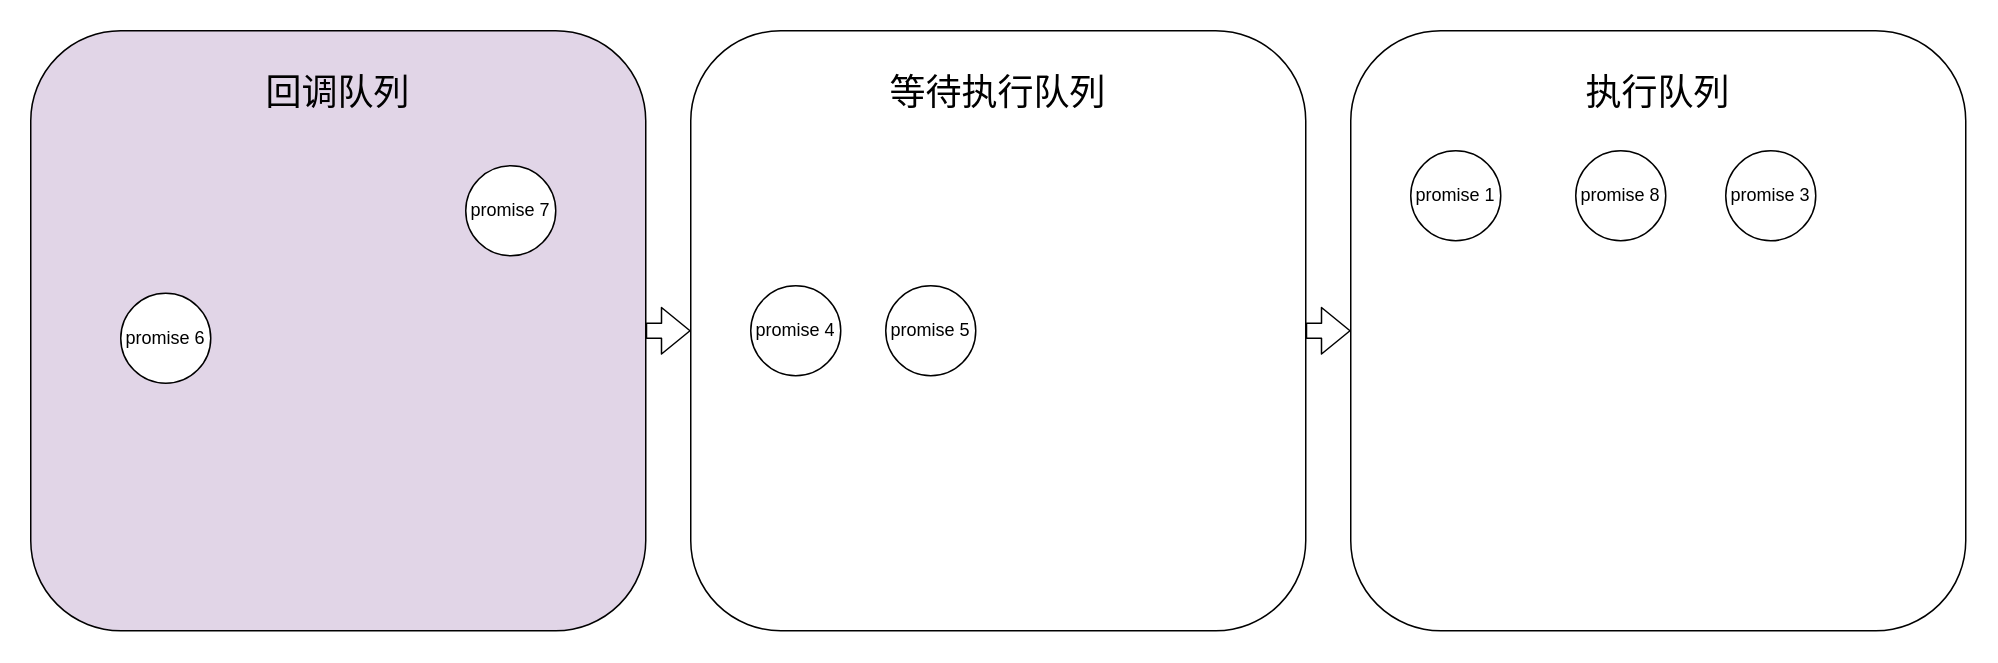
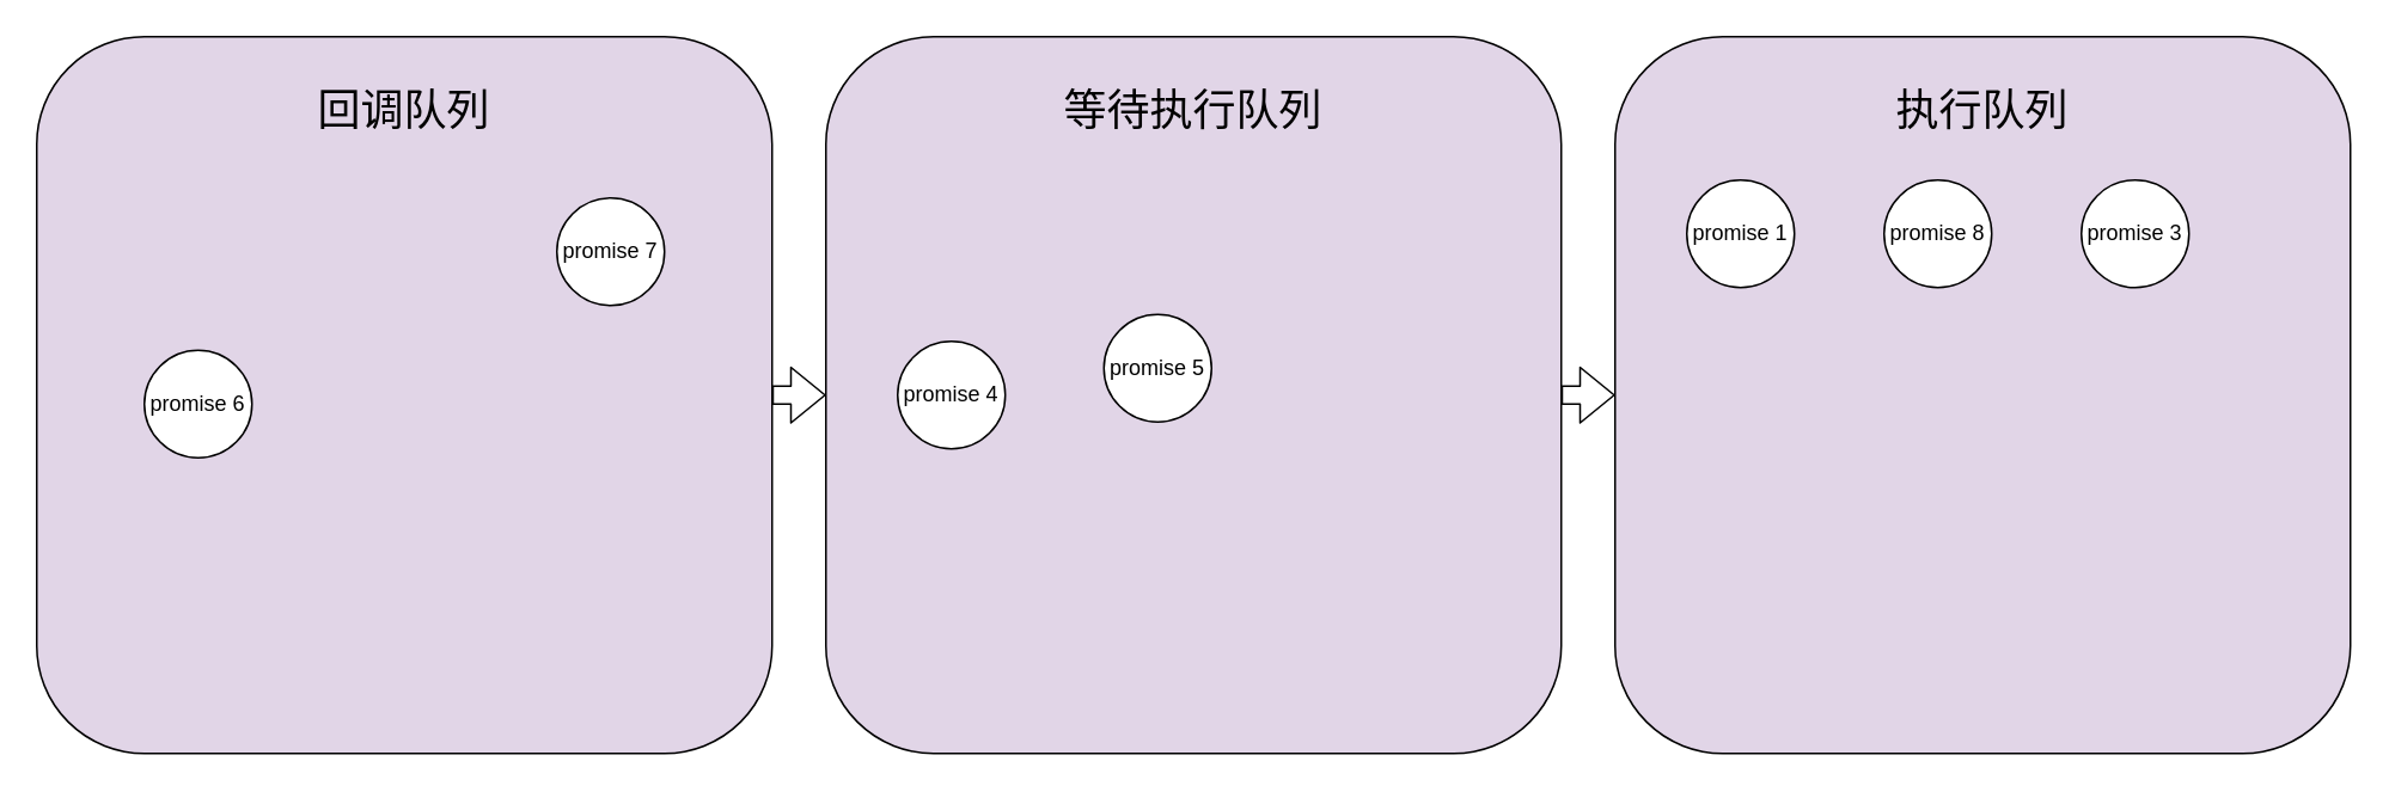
- <mxCell id="8" value="&lt;span&gt;promise 3&lt;/span&gt;" style="ellipse;whiteSpace=wrap;html=1;aspect=fixed;" vertex="1" parent="1"><mxGeometry x="1150" y="100" width="60" height="60" as="geometry" /></mxCell>
+ <mxCell id="8" value="&lt;span&gt;promise 3&lt;/span&gt;" style="ellipse;whiteSpace=wrap;html=1;aspect=fixed;" vertex="1" parent="1"><mxGeometry x="1160" y="100" width="60" height="60" as="geometry" /></mxCell>
- <mxCell id="11" value="&lt;span&gt;promise 5&lt;/span&gt;" style="ellipse;whiteSpace=wrap;html=1;aspect=fixed;" vertex="1" parent="1"><mxGeometry x="590" y="190" width="60" height="60" as="geometry" /></mxCell>
+ <mxCell id="11" value="&lt;span&gt;promise 5&lt;/span&gt;" style="ellipse;whiteSpace=wrap;html=1;aspect=fixed;" vertex="1" parent="1"><mxGeometry x="615" y="175" width="60" height="60" as="geometry" /></mxCell>
- <mxCell id="4" value="&lt;font style=&quot;font-size: 24px&quot;&gt;等待执行队列&lt;br&gt;&lt;br&gt;&lt;br&gt;&lt;br&gt;&lt;br&gt;&lt;br&gt;&lt;br&gt;&lt;br&gt;&lt;br&gt;&lt;br&gt;&lt;br&gt;&lt;br&gt;&lt;/font&gt;" style="rounded=1;whiteSpace=wrap;html=1;" vertex="1" parent="1"><mxGeometry x="460" width="410" height="400" as="geometry" y="20" /></mxCell>
+ <mxCell id="4" value="&lt;font style=&quot;font-size: 24px&quot;&gt;等待执行队列&lt;br&gt;&lt;br&gt;&lt;br&gt;&lt;br&gt;&lt;br&gt;&lt;br&gt;&lt;br&gt;&lt;br&gt;&lt;br&gt;&lt;br&gt;&lt;br&gt;&lt;br&gt;&lt;/font&gt;" style="rounded=1;whiteSpace=wrap;html=1;fillColor=#e1d5e7;" vertex="1" parent="1"><mxGeometry x="460" width="410" height="400" as="geometry" y="20" /></mxCell>
- <mxCell id="2" value="&lt;font style=&quot;font-size: 24px&quot;&gt;执行队列&lt;br&gt;&lt;br&gt;&lt;br&gt;&lt;br&gt;&lt;br&gt;&lt;br&gt;&lt;br&gt;&lt;br&gt;&lt;br&gt;&lt;br&gt;&lt;br&gt;&lt;br&gt;&lt;/font&gt;" style="rounded=1;whiteSpace=wrap;html=1;" vertex="1" parent="1"><mxGeometry x="900" width="410" height="400" as="geometry" y="20" /></mxCell>
+ <mxCell id="2" value="&lt;font style=&quot;font-size: 24px&quot;&gt;执行队列&lt;br&gt;&lt;br&gt;&lt;br&gt;&lt;br&gt;&lt;br&gt;&lt;br&gt;&lt;br&gt;&lt;br&gt;&lt;br&gt;&lt;br&gt;&lt;br&gt;&lt;br&gt;&lt;/font&gt;" style="rounded=1;whiteSpace=wrap;html=1;fillColor=#e1d5e7;" vertex="1" parent="1"><mxGeometry x="900" width="410" height="400" as="geometry" y="20" /></mxCell>
